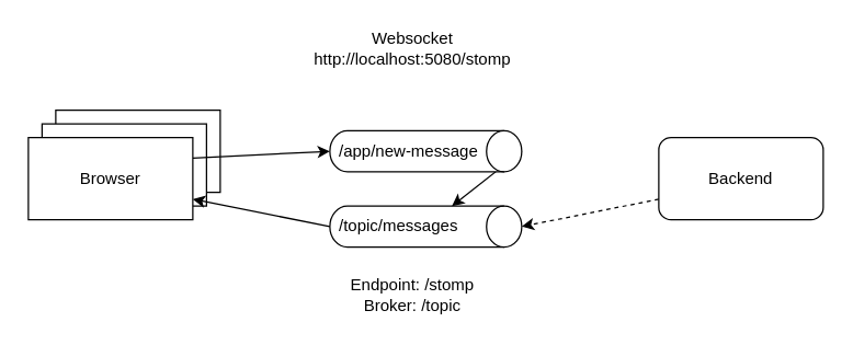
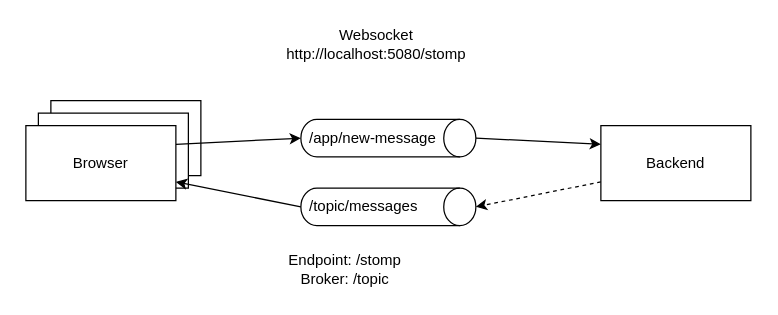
- <mxCell id="11" value="Backend" style="whiteSpace=wrap;html=1;strokeWidth=1;align=center;rounded=1;" vertex="1" parent="1"><mxGeometry x="480" y="100" width="120" height="60" as="geometry" /></mxCell>
+ <mxCell id="11" value="Backend" style="rounded=0;whiteSpace=wrap;html=1;strokeWidth=1;align=center;" vertex="1" parent="1"><mxGeometry x="480" y="100" width="120" height="60" as="geometry" /></mxCell>
- <mxCell id="6" style="edgeStyle=none;rounded=0;orthogonalLoop=1;jettySize=auto;html=1;exitX=1;exitY=0.5;exitDx=0;exitDy=0;exitPerimeter=0;" edge="1" parent="1" source="7" target="5"><mxGeometry relative="1" as="geometry" /></mxCell>
+ <mxCell id="6" style="edgeStyle=none;rounded=0;orthogonalLoop=1;jettySize=auto;html=1;exitX=1;exitY=0.5;exitDx=0;exitDy=0;exitPerimeter=0;entryX=0;entryY=0.25;entryDx=0;entryDy=0;" edge="1" parent="1" source="7" target="11"><mxGeometry relative="1" as="geometry" /></mxCell>
- <mxCell id="13" value="Endpoint: /stomp&lt;br&gt;Broker: /topic" style="text;html=1;align=center;verticalAlign=middle;resizable=0;points=[];autosize=1;" vertex="1" parent="1"><mxGeometry x="245" y="200" width="110" height="30" as="geometry" /></mxCell>
+ <mxCell id="13" value="Endpoint: /stomp&lt;br&gt;Broker: /topic" style="text;html=1;align=center;verticalAlign=middle;resizable=0;points=[];autosize=1;" vertex="1" parent="1"><mxGeometry x="220" y="200" width="110" height="30" as="geometry" /></mxCell>
